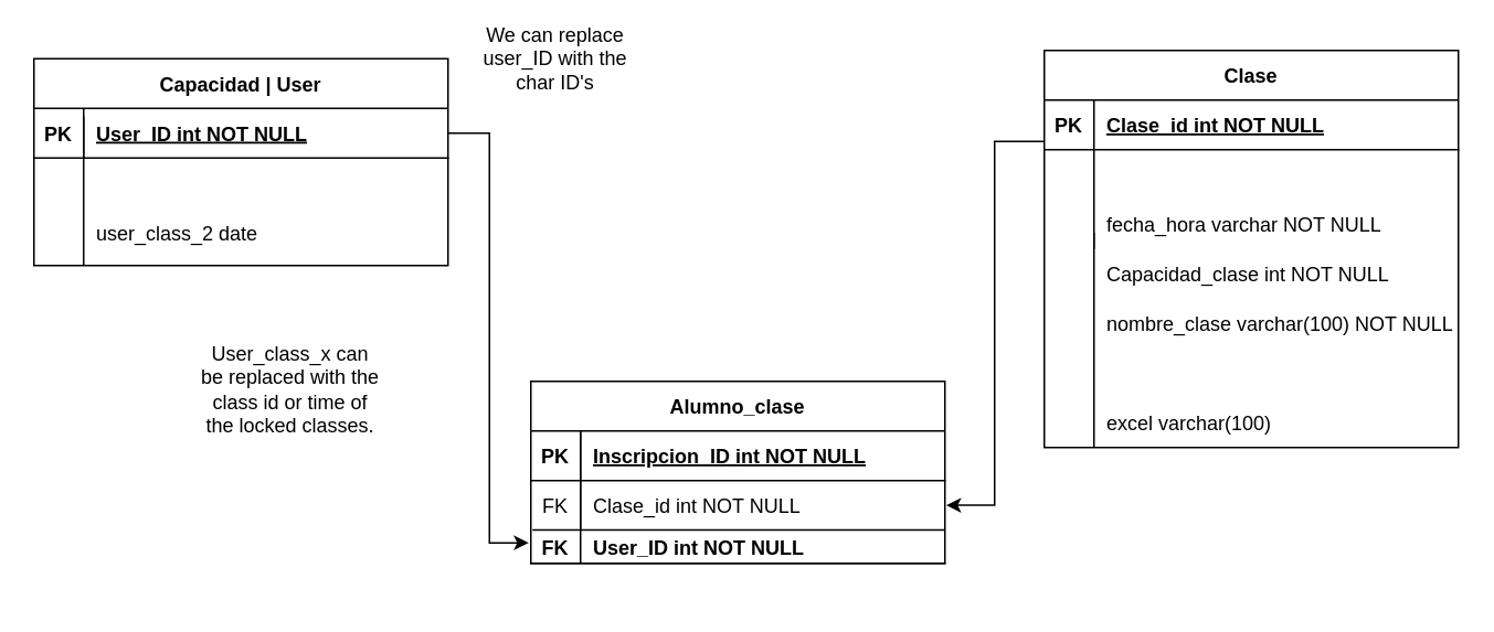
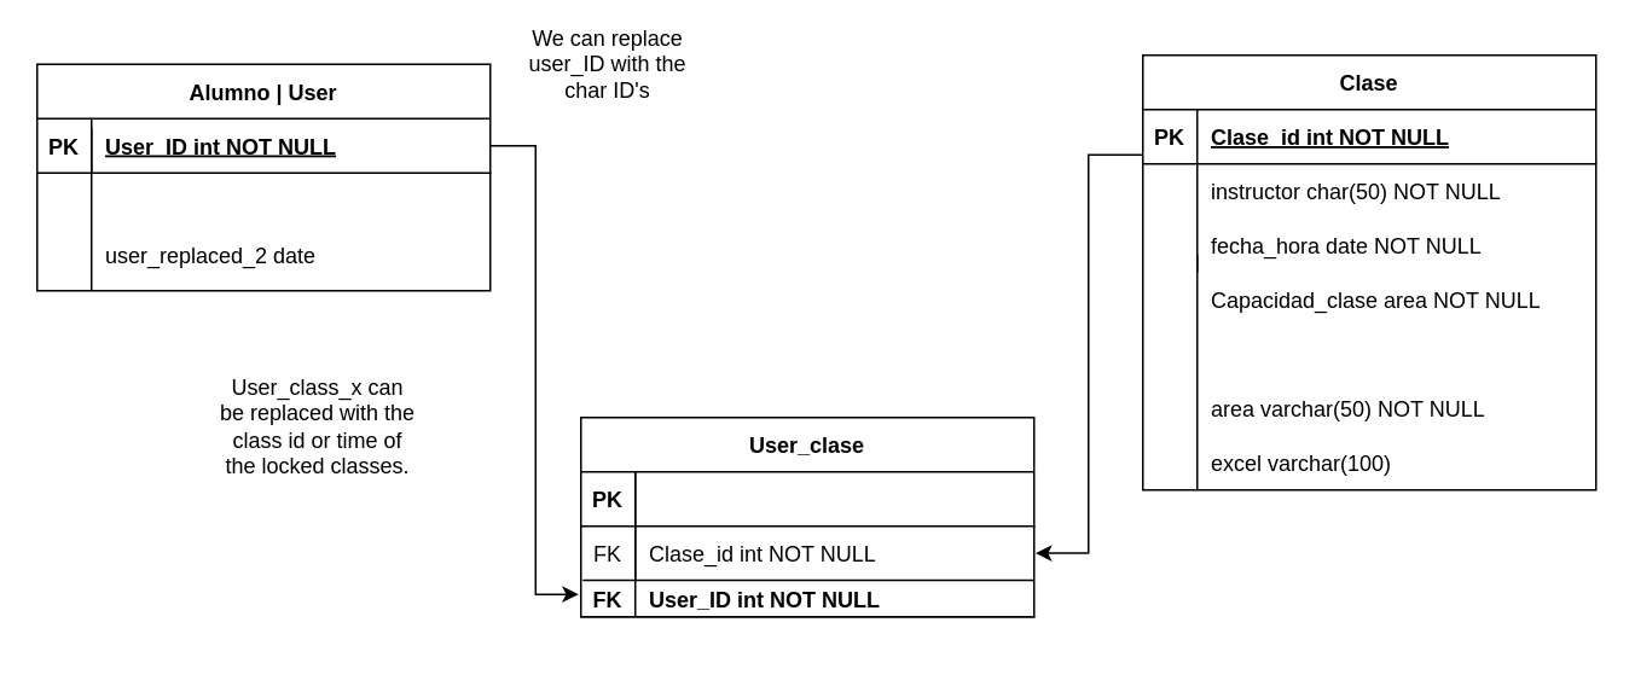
- <mxCell id="12" value="Capacidad | User" style="shape=table;startSize=30;container=1;collapsible=1;childLayout=tableLayout;fixedRows=1;rowLines=0;fontStyle=1;align=center;resizeLast=1;" vertex="1" parent="1"><mxGeometry x="20" y="35" width="250" height="125" as="geometry" /></mxCell>
+ <mxCell id="12" value="Alumno | User" style="shape=table;startSize=30;container=1;collapsible=1;childLayout=tableLayout;fixedRows=1;rowLines=0;fontStyle=1;align=center;resizeLast=1;" vertex="1" parent="1"><mxGeometry x="20" y="35" width="250" height="125" as="geometry" /></mxCell>
+ <mxCell id="8" value="instructor char(50) NOT NULL" style="shape=partialRectangle;overflow=hidden;connectable=0;fillColor=none;top=0;left=0;bottom=0;right=0;align=left;spacingLeft=6;" vertex="1" parent="6"><mxGeometry x="30" width="220" height="30" as="geometry"><mxRectangle width="220" height="30" as="alternateBounds" /></mxGeometry></mxCell>
- <mxCell id="11" value="fecha_hora varchar NOT NULL" style="shape=partialRectangle;overflow=hidden;connectable=0;fillColor=none;top=0;left=0;bottom=0;right=0;align=left;spacingLeft=6;" vertex="1" parent="9"><mxGeometry x="30" width="220" height="30" as="geometry"><mxRectangle width="220" height="30" as="alternateBounds" /></mxGeometry></mxCell>
+ <mxCell id="11" value="fecha_hora date NOT NULL" style="shape=partialRectangle;overflow=hidden;connectable=0;fillColor=none;top=0;left=0;bottom=0;right=0;align=left;spacingLeft=6;" vertex="1" parent="9"><mxGeometry x="30" width="220" height="30" as="geometry"><mxRectangle width="220" height="30" as="alternateBounds" /></mxGeometry></mxCell>
- <mxCell id="18" value="user_class_2 date" style="shape=partialRectangle;overflow=hidden;connectable=0;fillColor=none;top=0;left=0;bottom=0;right=0;align=left;spacingLeft=6;" vertex="1" parent="1"><mxGeometry x="50" y="125" width="220" height="30" as="geometry"><mxRectangle width="220" height="30" as="alternateBounds" /></mxGeometry></mxCell>
+ <mxCell id="18" value="user_replaced_2 date" style="shape=partialRectangle;overflow=hidden;connectable=0;fillColor=none;top=0;left=0;bottom=0;right=0;align=left;spacingLeft=6;" vertex="1" parent="1"><mxGeometry x="50" y="125" width="220" height="30" as="geometry"><mxRectangle width="220" height="30" as="alternateBounds" /></mxGeometry></mxCell>
- <mxCell id="21" value="Capacidad_clase int NOT NULL" style="shape=partialRectangle;overflow=hidden;connectable=0;fillColor=none;top=0;left=0;bottom=0;right=0;align=left;spacingLeft=6;" vertex="1" parent="1"><mxGeometry x="660" y="150" width="220" height="30" as="geometry"><mxRectangle width="220" height="30" as="alternateBounds" /></mxGeometry></mxCell>
+ <mxCell id="21" value="Capacidad_clase area NOT NULL" style="shape=partialRectangle;overflow=hidden;connectable=0;fillColor=none;top=0;left=0;bottom=0;right=0;align=left;spacingLeft=6;" vertex="1" parent="1"><mxGeometry x="660" y="150" width="220" height="30" as="geometry"><mxRectangle width="220" height="30" as="alternateBounds" /></mxGeometry></mxCell>
- <mxCell id="31" value="nombre_clase varchar(100) NOT NULL" style="shape=partialRectangle;overflow=hidden;connectable=0;fillColor=none;top=0;left=0;bottom=0;right=0;align=left;spacingLeft=6;" vertex="1" parent="1"><mxGeometry x="660" y="180" width="220" height="30" as="geometry"><mxRectangle width="220" height="30" as="alternateBounds" /></mxGeometry></mxCell>
+ <mxCell id="36" value="area varchar(50) NOT NULL" style="shape=partialRectangle;overflow=hidden;connectable=0;fillColor=none;top=0;left=0;bottom=0;right=0;align=left;spacingLeft=6;" vertex="1" parent="1"><mxGeometry x="660" y="210" width="220" height="30" as="geometry"><mxRectangle width="220" height="30" as="alternateBounds" /></mxGeometry></mxCell>
- <mxCell id="22" value="Alumno_clase" style="shape=table;startSize=30;container=1;collapsible=1;childLayout=tableLayout;fixedRows=1;rowLines=0;fontStyle=1;align=center;resizeLast=1;" vertex="1" parent="1"><mxGeometry x="320" y="230" width="250" height="110" as="geometry" /></mxCell>
+ <mxCell id="22" value="User_clase" style="shape=table;startSize=30;container=1;collapsible=1;childLayout=tableLayout;fixedRows=1;rowLines=0;fontStyle=1;align=center;resizeLast=1;" vertex="1" parent="1"><mxGeometry x="320" y="230" width="250" height="110" as="geometry" /></mxCell>
- <mxCell id="25" value="Inscripcion_ID int NOT NULL" style="shape=partialRectangle;overflow=hidden;connectable=0;fillColor=none;top=0;left=0;bottom=0;right=0;align=left;spacingLeft=6;fontStyle=5;" vertex="1" parent="23"><mxGeometry x="30" width="220" height="30" as="geometry"><mxRectangle width="220" height="30" as="alternateBounds" /></mxGeometry></mxCell>
